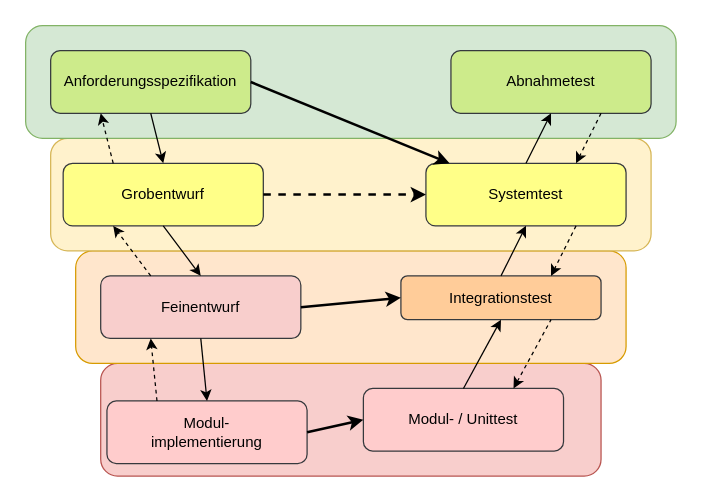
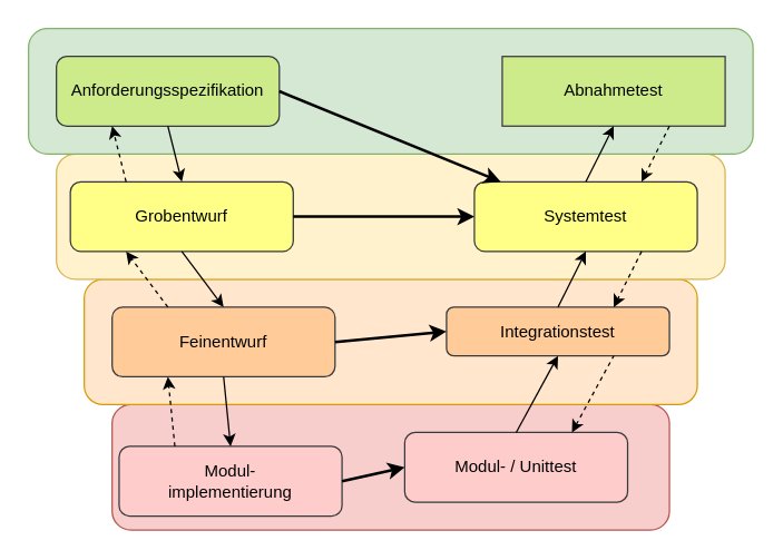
- <mxCell id="10" value="Abnahmetest" style="rounded=1;whiteSpace=wrap;html=1;fillColor=#cdeb8b;strokeColor=#36393d;" vertex="1" parent="1"><mxGeometry x="360" y="40" width="160" height="50" as="geometry" /></mxCell>
+ <mxCell id="10" value="Abnahmetest" style="whiteSpace=wrap;html=1;fillColor=#cdeb8b;strokeColor=#36393d;rounded=0;" vertex="1" parent="1"><mxGeometry x="360" y="40" width="160" height="50" as="geometry" /></mxCell>
- <mxCell id="19" value="" style="endArrow=classic;html=1;exitX=1;exitY=0.5;exitDx=0;exitDy=0;entryX=0;entryY=0.5;entryDx=0;entryDy=0;strokeWidth=2;dashed=1;" edge="1" parent="1" source="7" target="11"><mxGeometry width="50" height="50" relative="1" as="geometry"><mxPoint x="260" y="180" as="sourcePoint" /><mxPoint x="310" y="130" as="targetPoint" /></mxGeometry></mxCell>
+ <mxCell id="19" value="" style="endArrow=classic;html=1;exitX=1;exitY=0.5;exitDx=0;exitDy=0;entryX=0;entryY=0.5;entryDx=0;entryDy=0;strokeWidth=2;" edge="1" parent="1" source="7" target="11"><mxGeometry width="50" height="50" relative="1" as="geometry"><mxPoint x="260" y="180" as="sourcePoint" /><mxPoint x="310" y="130" as="targetPoint" /></mxGeometry></mxCell>
- <mxCell id="8" value="Feinentwurf" style="rounded=1;whiteSpace=wrap;html=1;fillColor=#f8cecc;strokeColor=#36393d;" vertex="1" parent="1"><mxGeometry x="80" y="220" width="160" height="50" as="geometry" /></mxCell>
+ <mxCell id="8" value="Feinentwurf" style="rounded=1;whiteSpace=wrap;html=1;fillColor=#ffcc99;strokeColor=#36393d;" vertex="1" parent="1"><mxGeometry x="80" y="220" width="160" height="50" as="geometry" /></mxCell>
